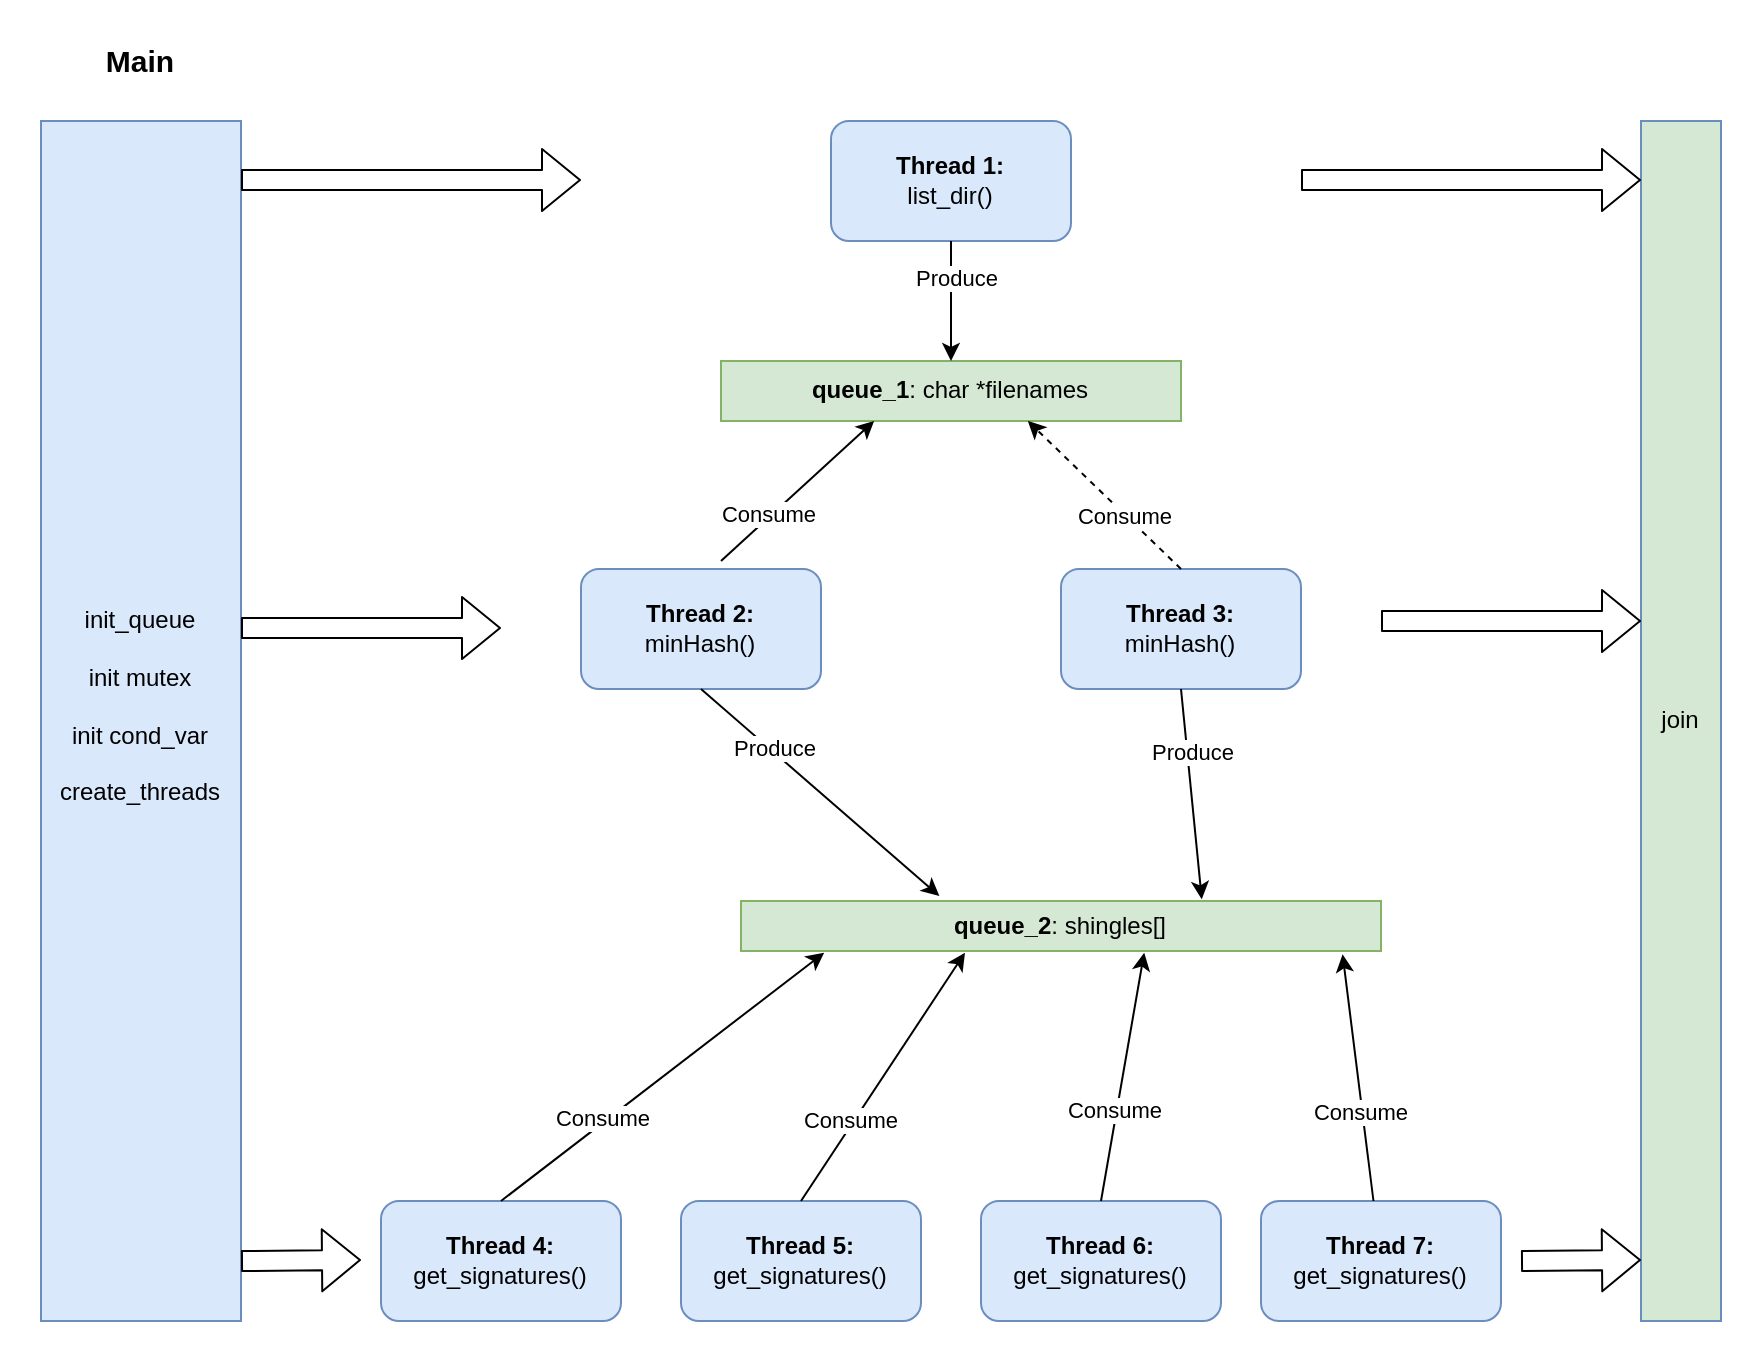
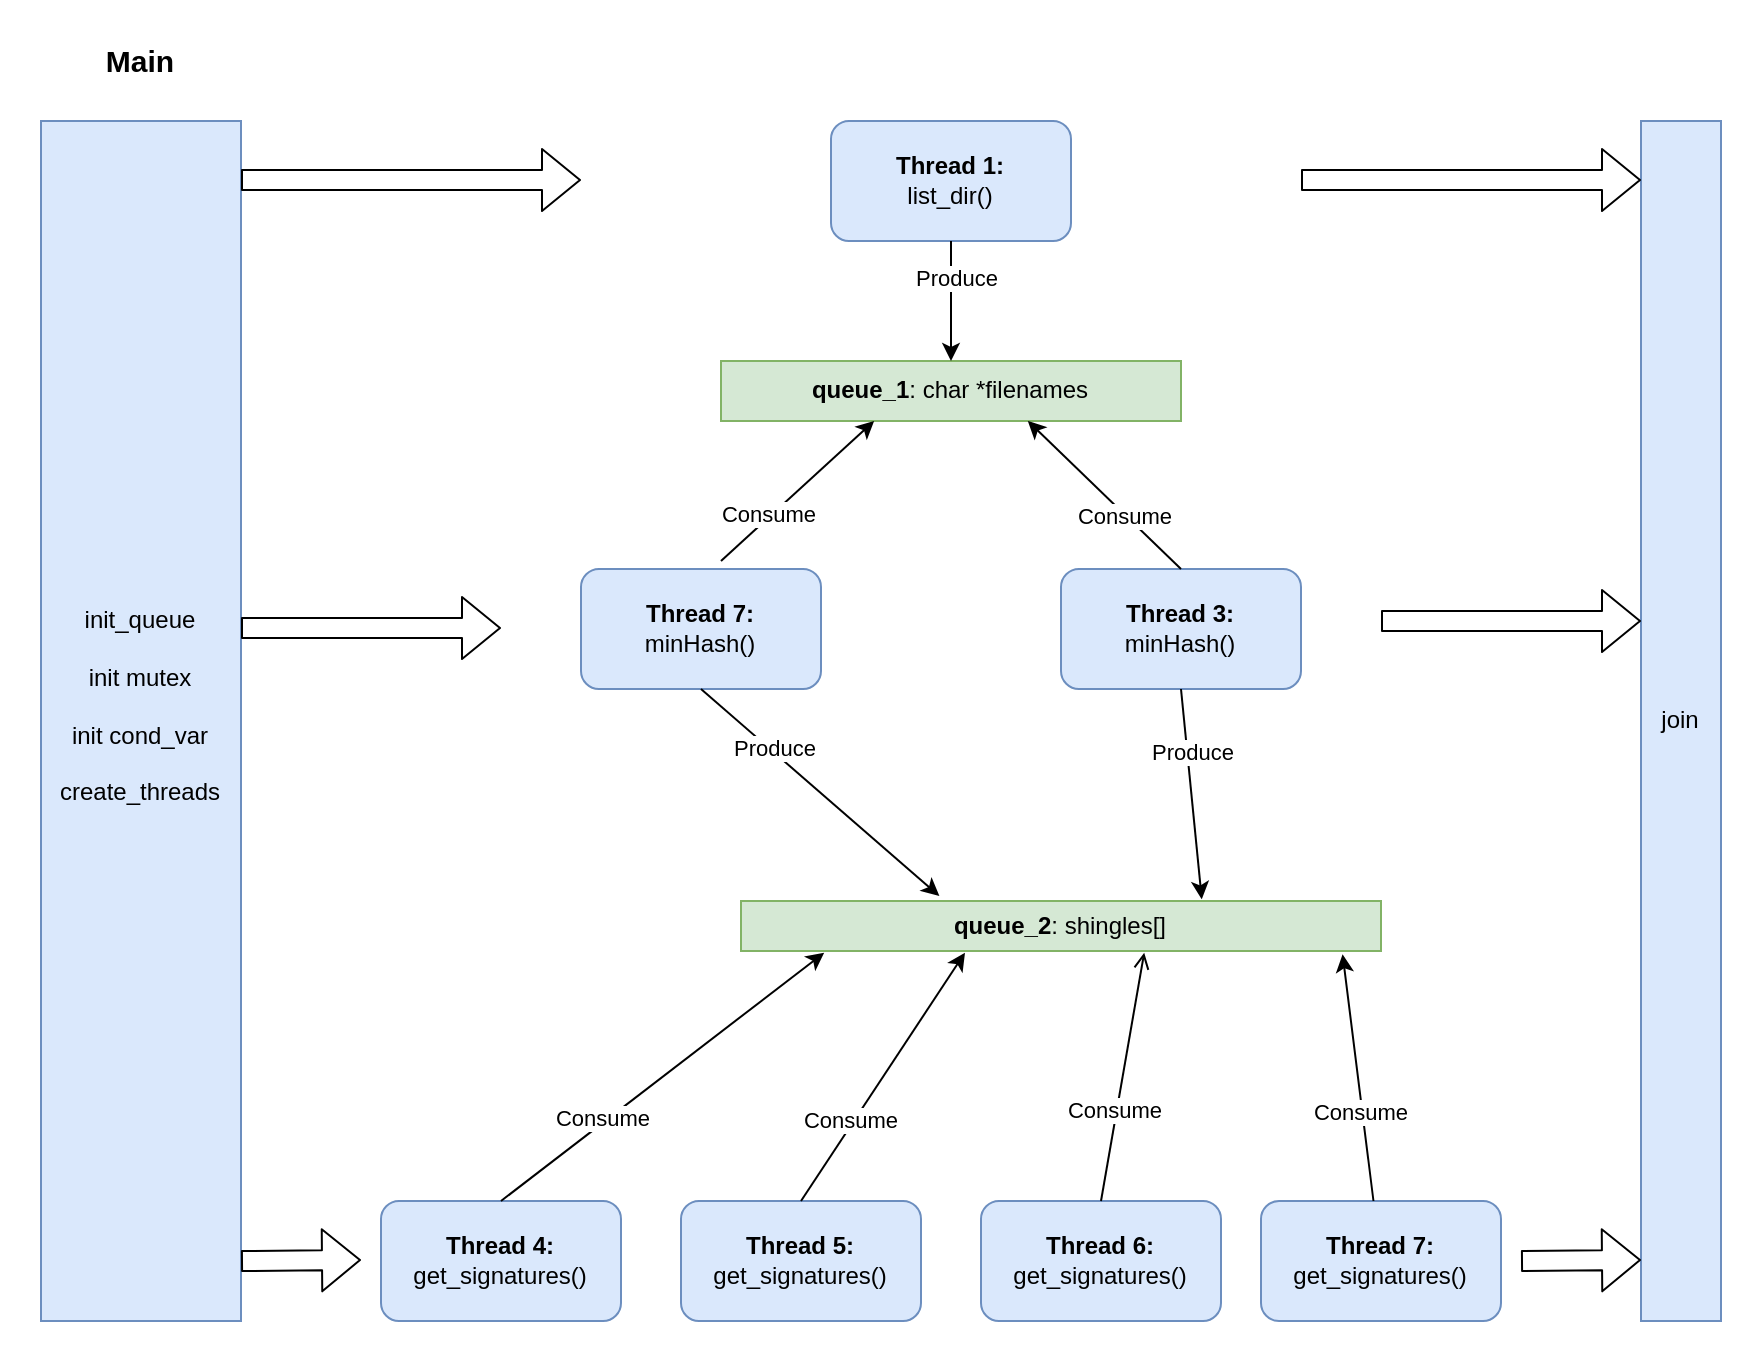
- <mxCell id="10" value="" style="endArrow=classic;html=1;exitX=0.5;exitY=0;exitDx=0;exitDy=0;entryX=0.667;entryY=1;entryDx=0;entryDy=0;entryPerimeter=0;dashed=1;" edge="1" parent="1" source="4" target="5"><mxGeometry width="50" height="50" relative="1" as="geometry"><mxPoint x="450" y="240" as="sourcePoint" /><mxPoint x="500" y="190" as="targetPoint" /></mxGeometry></mxCell>
+ <mxCell id="10" value="" style="endArrow=classic;html=1;exitX=0.5;exitY=0;exitDx=0;exitDy=0;entryX=0.667;entryY=1;entryDx=0;entryDy=0;entryPerimeter=0;" edge="1" parent="1" source="4" target="5"><mxGeometry width="50" height="50" relative="1" as="geometry"><mxPoint x="450" y="240" as="sourcePoint" /><mxPoint x="500" y="190" as="targetPoint" /></mxGeometry></mxCell>
- <mxCell id="3" value="&lt;b&gt;Thread 2:&lt;/b&gt;&lt;br&gt;minHash()" style="rounded=1;whiteSpace=wrap;html=1;fillColor=#dae8fc;strokeColor=#6c8ebf;" vertex="1" parent="1"><mxGeometry x="290" y="284" width="120" height="60" as="geometry" /></mxCell>
+ <mxCell id="3" value="&lt;b&gt;Thread 7:&lt;/b&gt;&lt;br&gt;minHash()" style="rounded=1;whiteSpace=wrap;html=1;fillColor=#dae8fc;strokeColor=#6c8ebf;" vertex="1" parent="1"><mxGeometry x="290" y="284" width="120" height="60" as="geometry" /></mxCell>
- <mxCell id="29" value="&lt;span&gt;join&lt;/span&gt;" style="rounded=0;whiteSpace=wrap;html=1;fillColor=#d5e8d4;strokeColor=#6c8ebf;fontStyle=0;" vertex="1" parent="1"><mxGeometry x="820" y="60" width="40" height="600" as="geometry" /></mxCell>
+ <mxCell id="29" value="&lt;span&gt;join&lt;/span&gt;" style="rounded=0;whiteSpace=wrap;html=1;fillColor=#dae8fc;strokeColor=#6c8ebf;fontStyle=0" vertex="1" parent="1"><mxGeometry x="820" y="60" width="40" height="600" as="geometry" /></mxCell>
- <mxCell id="27" value="" style="endArrow=classic;html=1;entryX=0.63;entryY=1.033;entryDx=0;entryDy=0;entryPerimeter=0;exitX=0.5;exitY=0;exitDx=0;exitDy=0;" edge="1" parent="1" source="13" target="16"><mxGeometry width="50" height="50" relative="1" as="geometry"><mxPoint x="553.357" y="577.99" as="sourcePoint" /><mxPoint x="440" y="520" as="targetPoint" /></mxGeometry></mxCell>
+ <mxCell id="27" value="" style="endArrow=open;html=1;entryX=0.63;entryY=1.033;entryDx=0;entryDy=0;entryPerimeter=0;exitX=0.5;exitY=0;exitDx=0;exitDy=0;" edge="1" parent="1" source="13" target="16"><mxGeometry width="50" height="50" relative="1" as="geometry"><mxPoint x="553.357" y="577.99" as="sourcePoint" /><mxPoint x="440" y="520" as="targetPoint" /></mxGeometry></mxCell>
